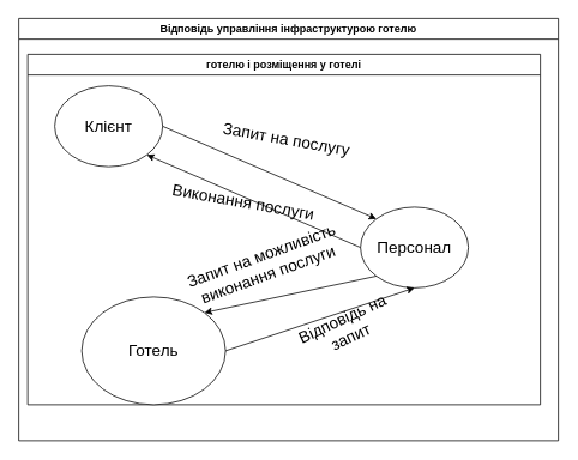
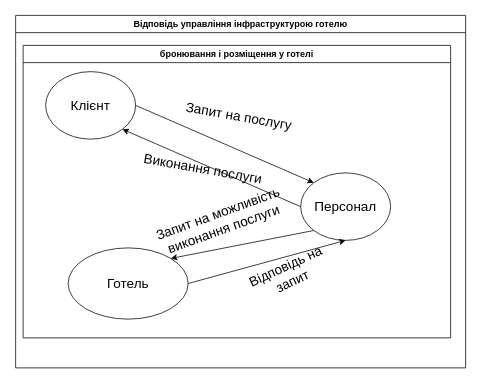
- <mxCell id="3" value="готелю і розміщення у готелі" style="swimlane;" vertex="1" parent="2"><mxGeometry x="10" y="40" width="570" height="390" as="geometry" /></mxCell>
+ <mxCell id="3" value="бронювання і розміщення у готелі" style="swimlane;" vertex="1" parent="2"><mxGeometry x="10" y="40" width="570" height="390" as="geometry" /></mxCell>
- <mxCell id="8" value="&lt;span style=&quot;font-size: 18px&quot;&gt;Готель&lt;/span&gt;" style="ellipse;whiteSpace=wrap;html=1;" parent="3" vertex="1"><mxGeometry x="60" y="270" width="160" height="120" as="geometry" /></mxCell>
+ <mxCell id="8" value="&lt;span style=&quot;font-size: 18px&quot;&gt;Готель&lt;/span&gt;" style="ellipse;whiteSpace=wrap;html=1;" parent="3" vertex="1"><mxGeometry x="60" y="270" width="160" height="95" as="geometry" /></mxCell>
